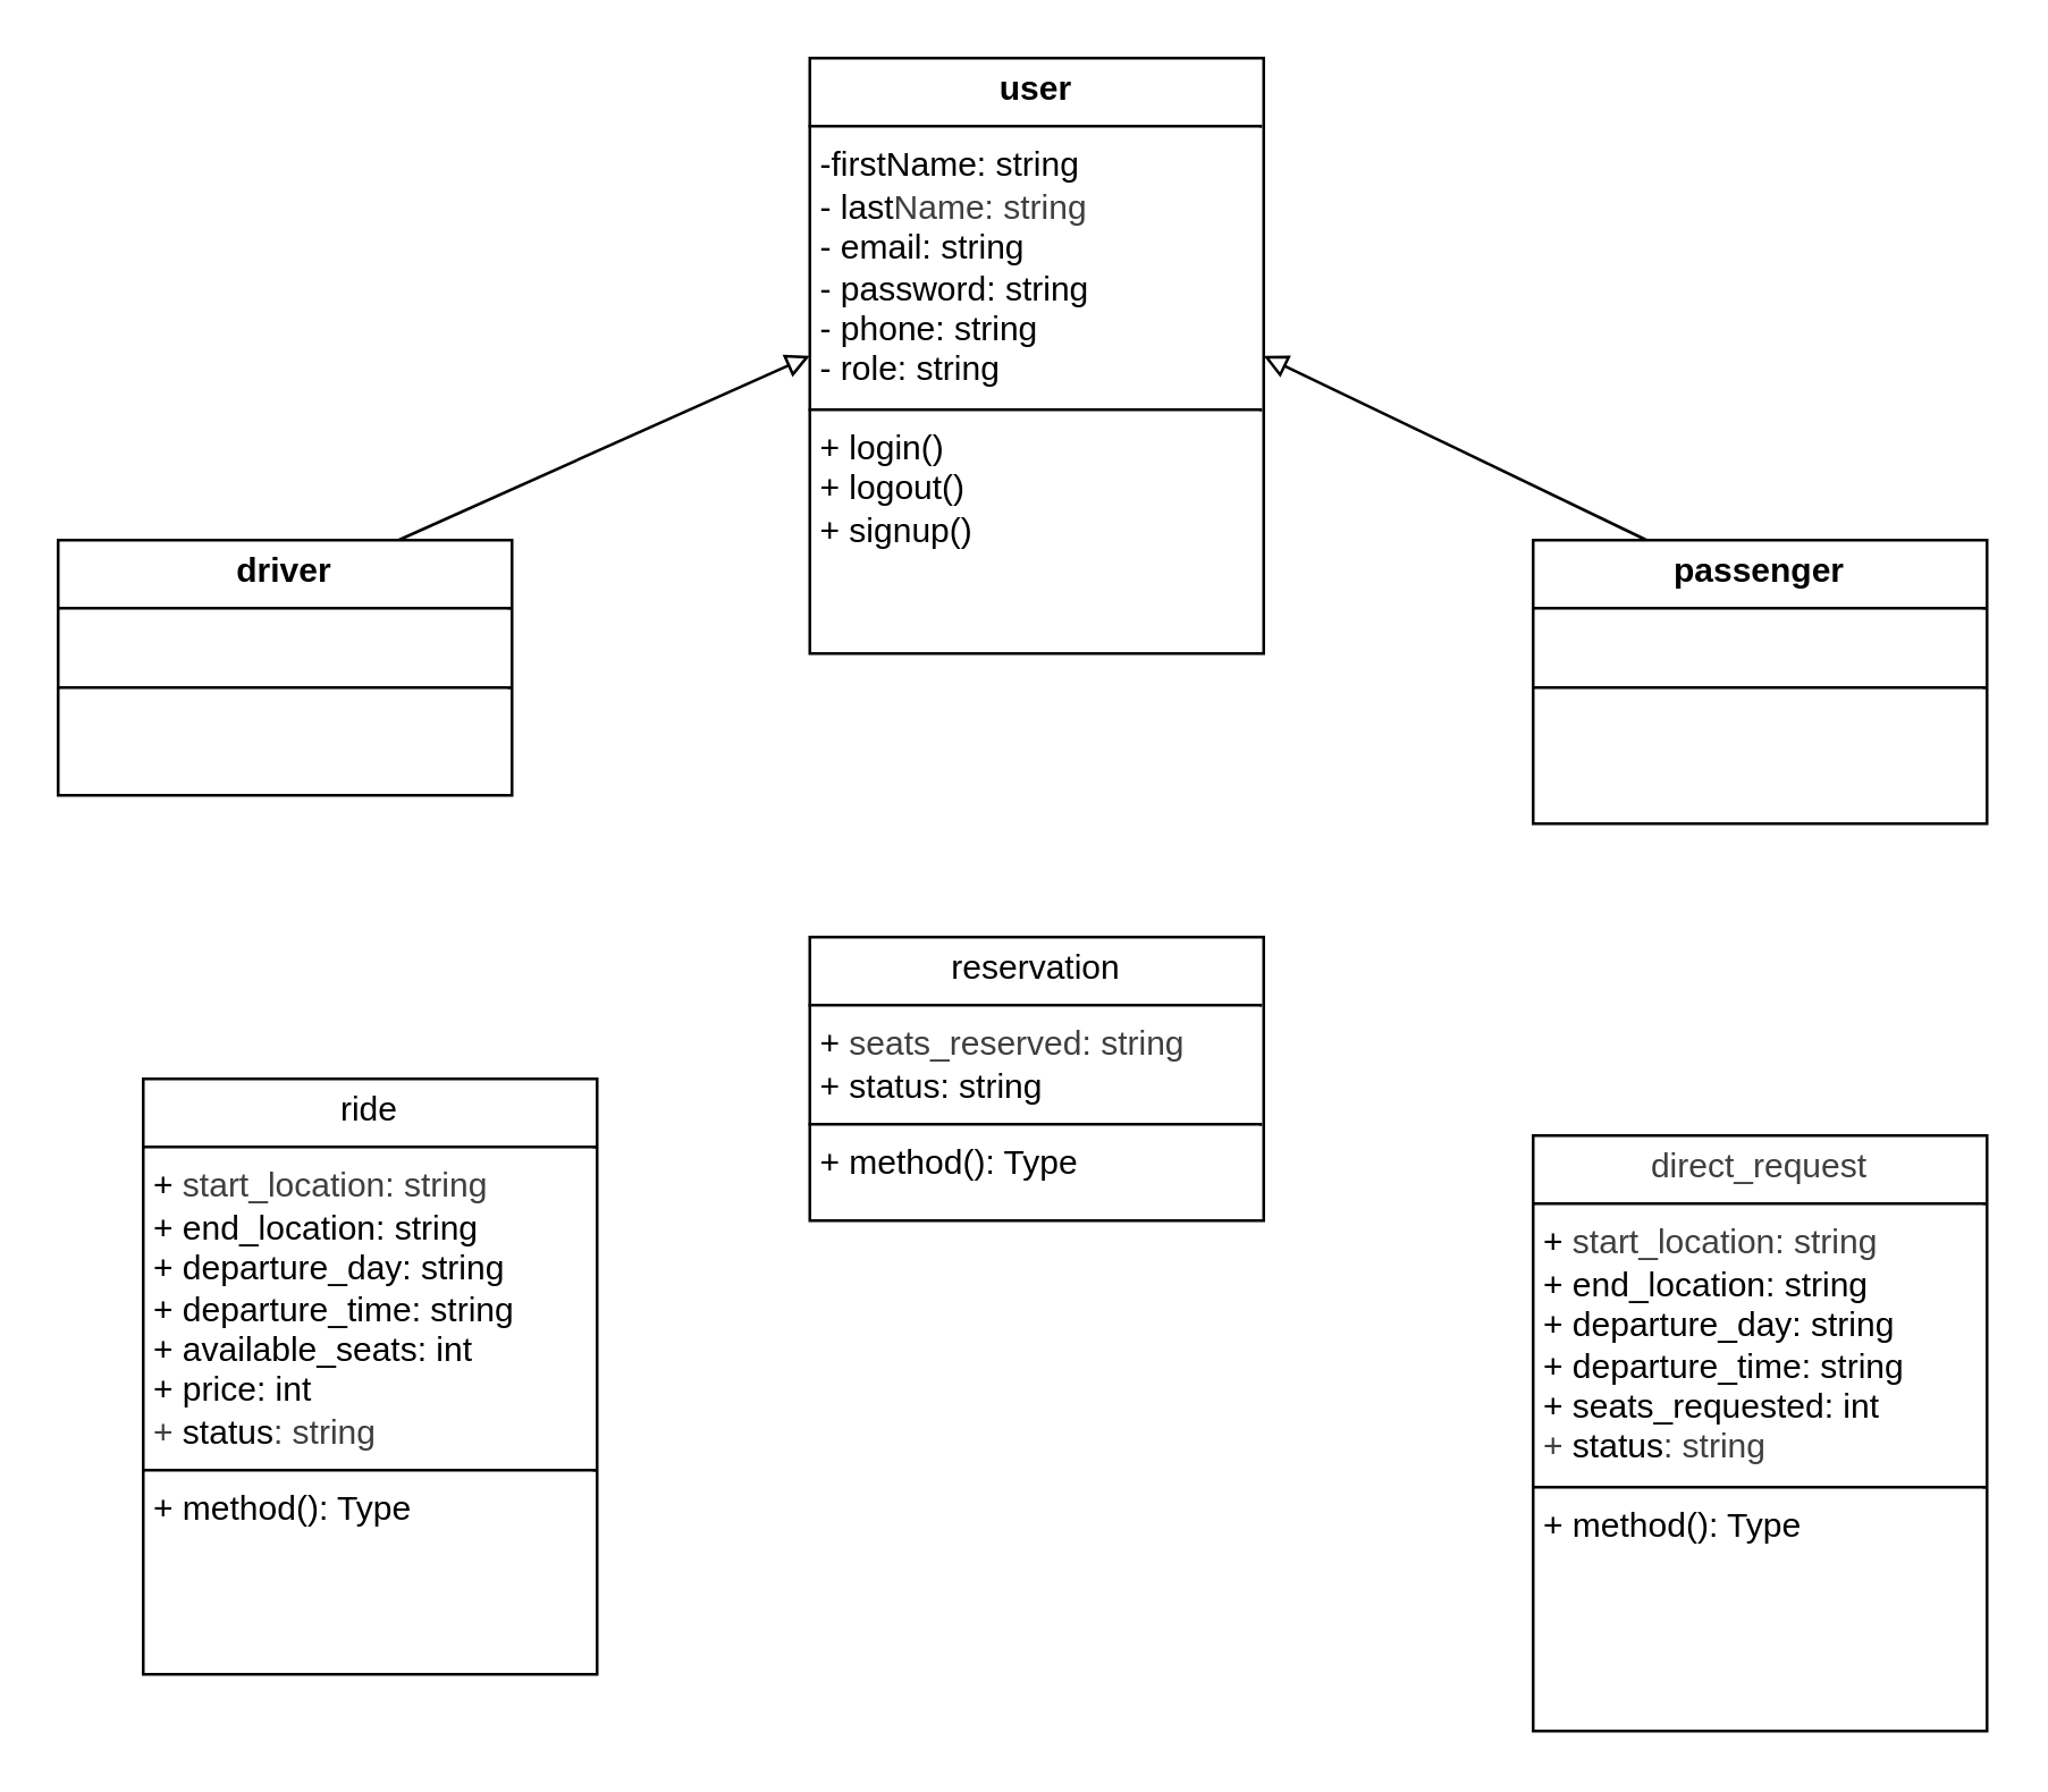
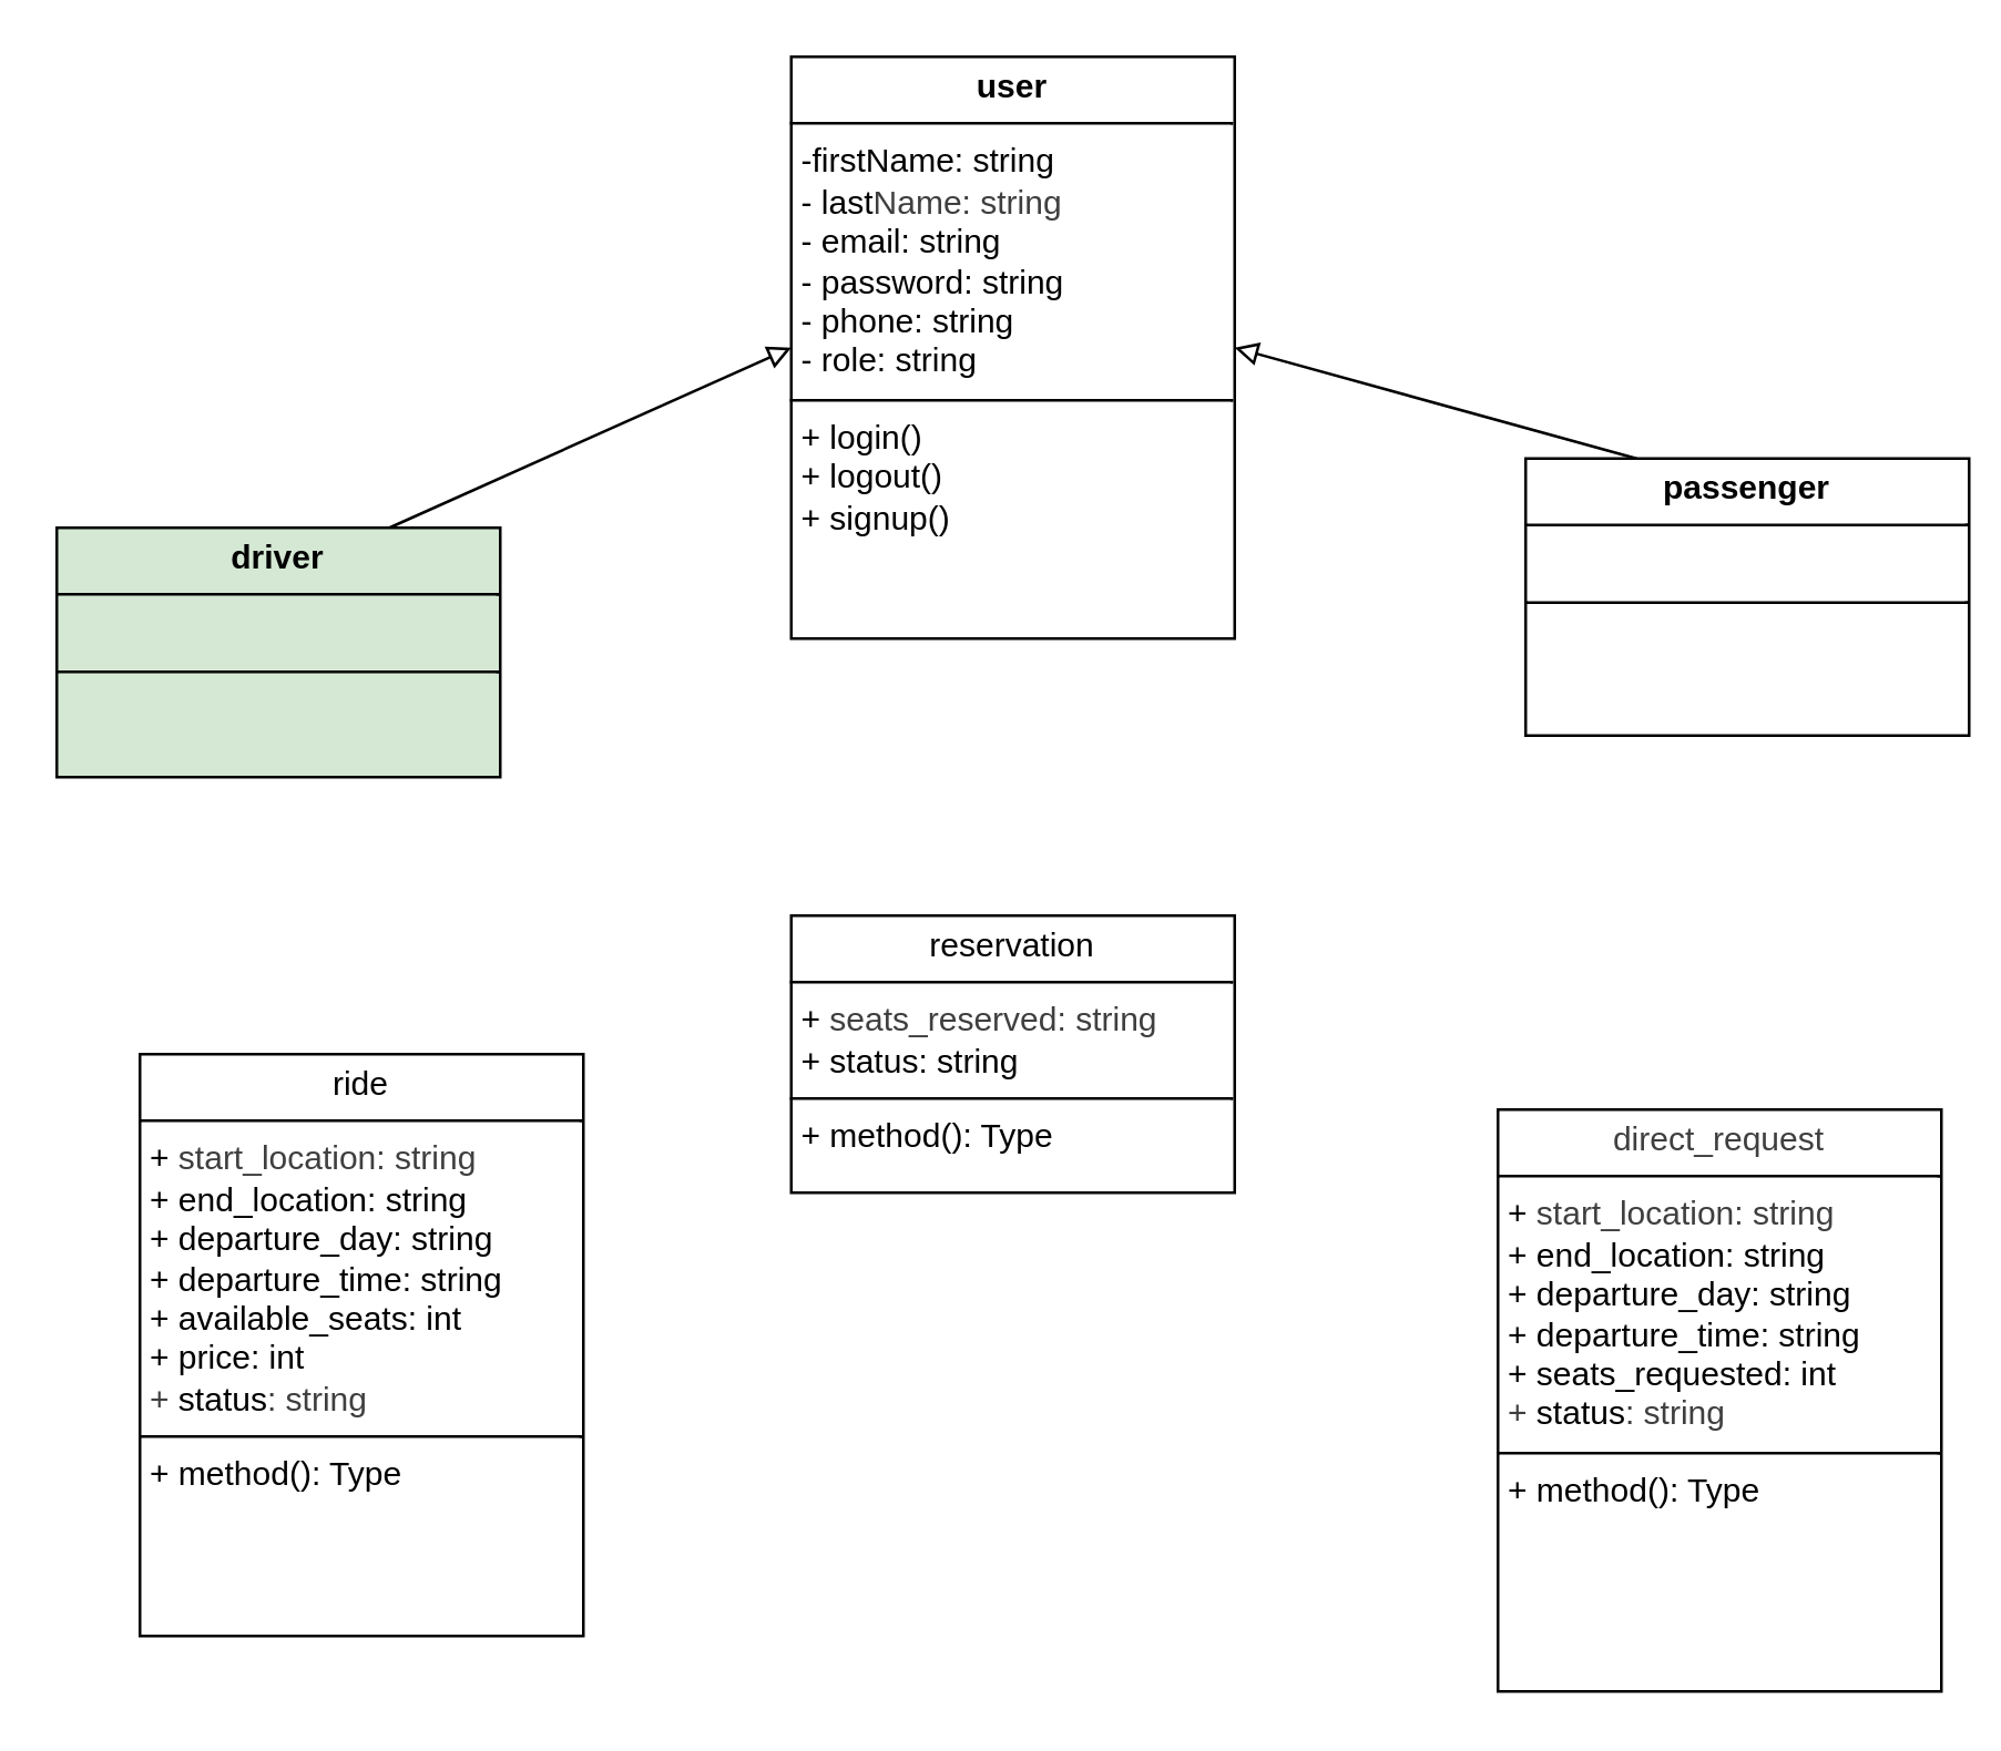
- <mxCell id="9" value="&lt;p style=&quot;margin:0px;margin-top:4px;text-align:center;&quot;&gt;&lt;b&gt;driver&lt;/b&gt;&lt;/p&gt;&lt;hr size=&quot;1&quot; style=&quot;border-style:solid;&quot;&gt;&lt;p style=&quot;margin:0px;margin-left:4px;&quot;&gt;&lt;br&gt;&lt;/p&gt;&lt;hr size=&quot;1&quot; style=&quot;border-style:solid;&quot;&gt;&lt;p style=&quot;margin:0px;margin-left:4px;&quot;&gt;&lt;br&gt;&lt;/p&gt;" style="verticalAlign=top;align=left;overflow=fill;html=1;whiteSpace=wrap;" parent="1" vertex="1"><mxGeometry x="20" y="190" width="160" height="90" as="geometry" /></mxCell>
+ <mxCell id="9" value="&lt;p style=&quot;margin:0px;margin-top:4px;text-align:center;&quot;&gt;&lt;b&gt;driver&lt;/b&gt;&lt;/p&gt;&lt;hr size=&quot;1&quot; style=&quot;border-style:solid;&quot;&gt;&lt;p style=&quot;margin:0px;margin-left:4px;&quot;&gt;&lt;br&gt;&lt;/p&gt;&lt;hr size=&quot;1&quot; style=&quot;border-style:solid;&quot;&gt;&lt;p style=&quot;margin:0px;margin-left:4px;&quot;&gt;&lt;br&gt;&lt;/p&gt;" style="verticalAlign=top;align=left;overflow=fill;html=1;whiteSpace=wrap;fillColor=#d5e8d4;" parent="1" vertex="1"><mxGeometry x="20" y="190" width="160" height="90" as="geometry" /></mxCell>
- <mxCell id="7" value="&lt;p style=&quot;margin:0px;margin-top:4px;text-align:center;&quot;&gt;&lt;b&gt;passenger&lt;/b&gt;&lt;br&gt;&lt;/p&gt;&lt;hr size=&quot;1&quot; style=&quot;border-style:solid;&quot;&gt;&lt;p style=&quot;margin:0px;margin-left:4px;&quot;&gt;&lt;br&gt;&lt;/p&gt;&lt;hr size=&quot;1&quot; style=&quot;border-style:solid;&quot;&gt;&lt;p style=&quot;margin:0px;margin-left:4px;&quot;&gt;&lt;br&gt;&lt;/p&gt;" style="verticalAlign=top;align=left;overflow=fill;html=1;whiteSpace=wrap;" parent="1" vertex="1"><mxGeometry x="540" y="190" width="160" height="100" as="geometry" /></mxCell>
+ <mxCell id="7" value="&lt;p style=&quot;margin:0px;margin-top:4px;text-align:center;&quot;&gt;&lt;b&gt;passenger&lt;/b&gt;&lt;br&gt;&lt;/p&gt;&lt;hr size=&quot;1&quot; style=&quot;border-style:solid;&quot;&gt;&lt;p style=&quot;margin:0px;margin-left:4px;&quot;&gt;&lt;br&gt;&lt;/p&gt;&lt;hr size=&quot;1&quot; style=&quot;border-style:solid;&quot;&gt;&lt;p style=&quot;margin:0px;margin-left:4px;&quot;&gt;&lt;br&gt;&lt;/p&gt;" style="verticalAlign=top;align=left;overflow=fill;html=1;whiteSpace=wrap;" parent="1" vertex="1"><mxGeometry x="550" y="165" width="160" height="100" as="geometry" /></mxCell>
